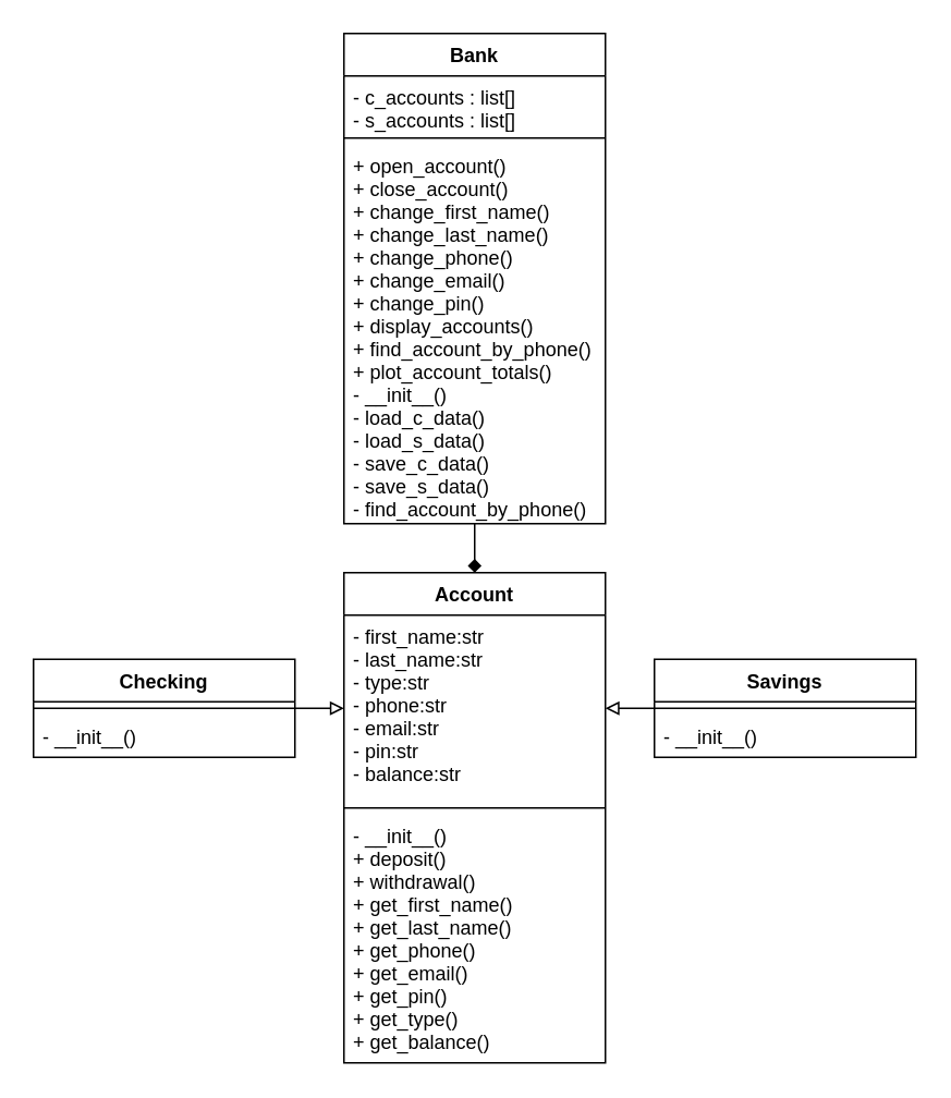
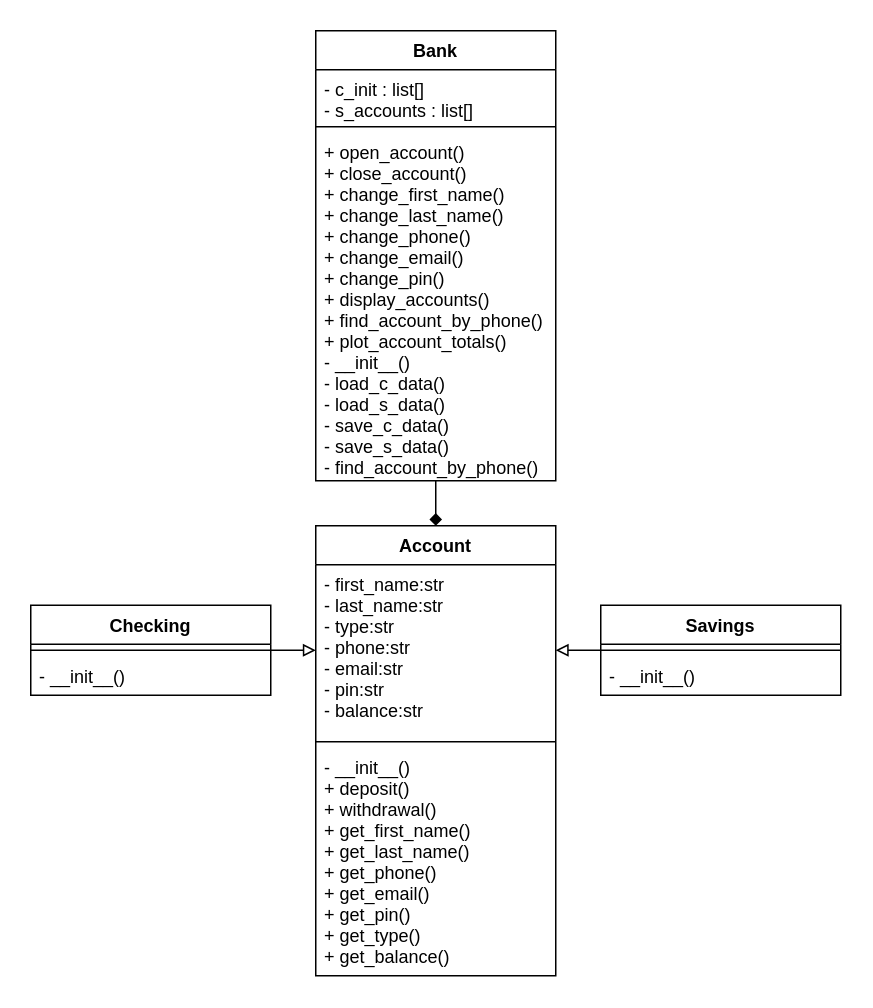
- <mxCell id="3" value="- c_accounts : list[]&#10;- s_accounts : list[]" style="text;strokeColor=none;fillColor=none;align=left;verticalAlign=top;spacingLeft=4;spacingRight=4;overflow=hidden;rotatable=0;points=[[0,0.5],[1,0.5]];portConstraint=eastwest;" parent="2" vertex="1"><mxGeometry y="26" width="160" height="34" as="geometry" /></mxCell>
+ <mxCell id="3" value="- c_init : list[]&#10;- s_accounts : list[]" style="text;strokeColor=none;fillColor=none;align=left;verticalAlign=top;spacingLeft=4;spacingRight=4;overflow=hidden;rotatable=0;points=[[0,0.5],[1,0.5]];portConstraint=eastwest;" parent="2" vertex="1"><mxGeometry y="26" width="160" height="34" as="geometry" /></mxCell>
